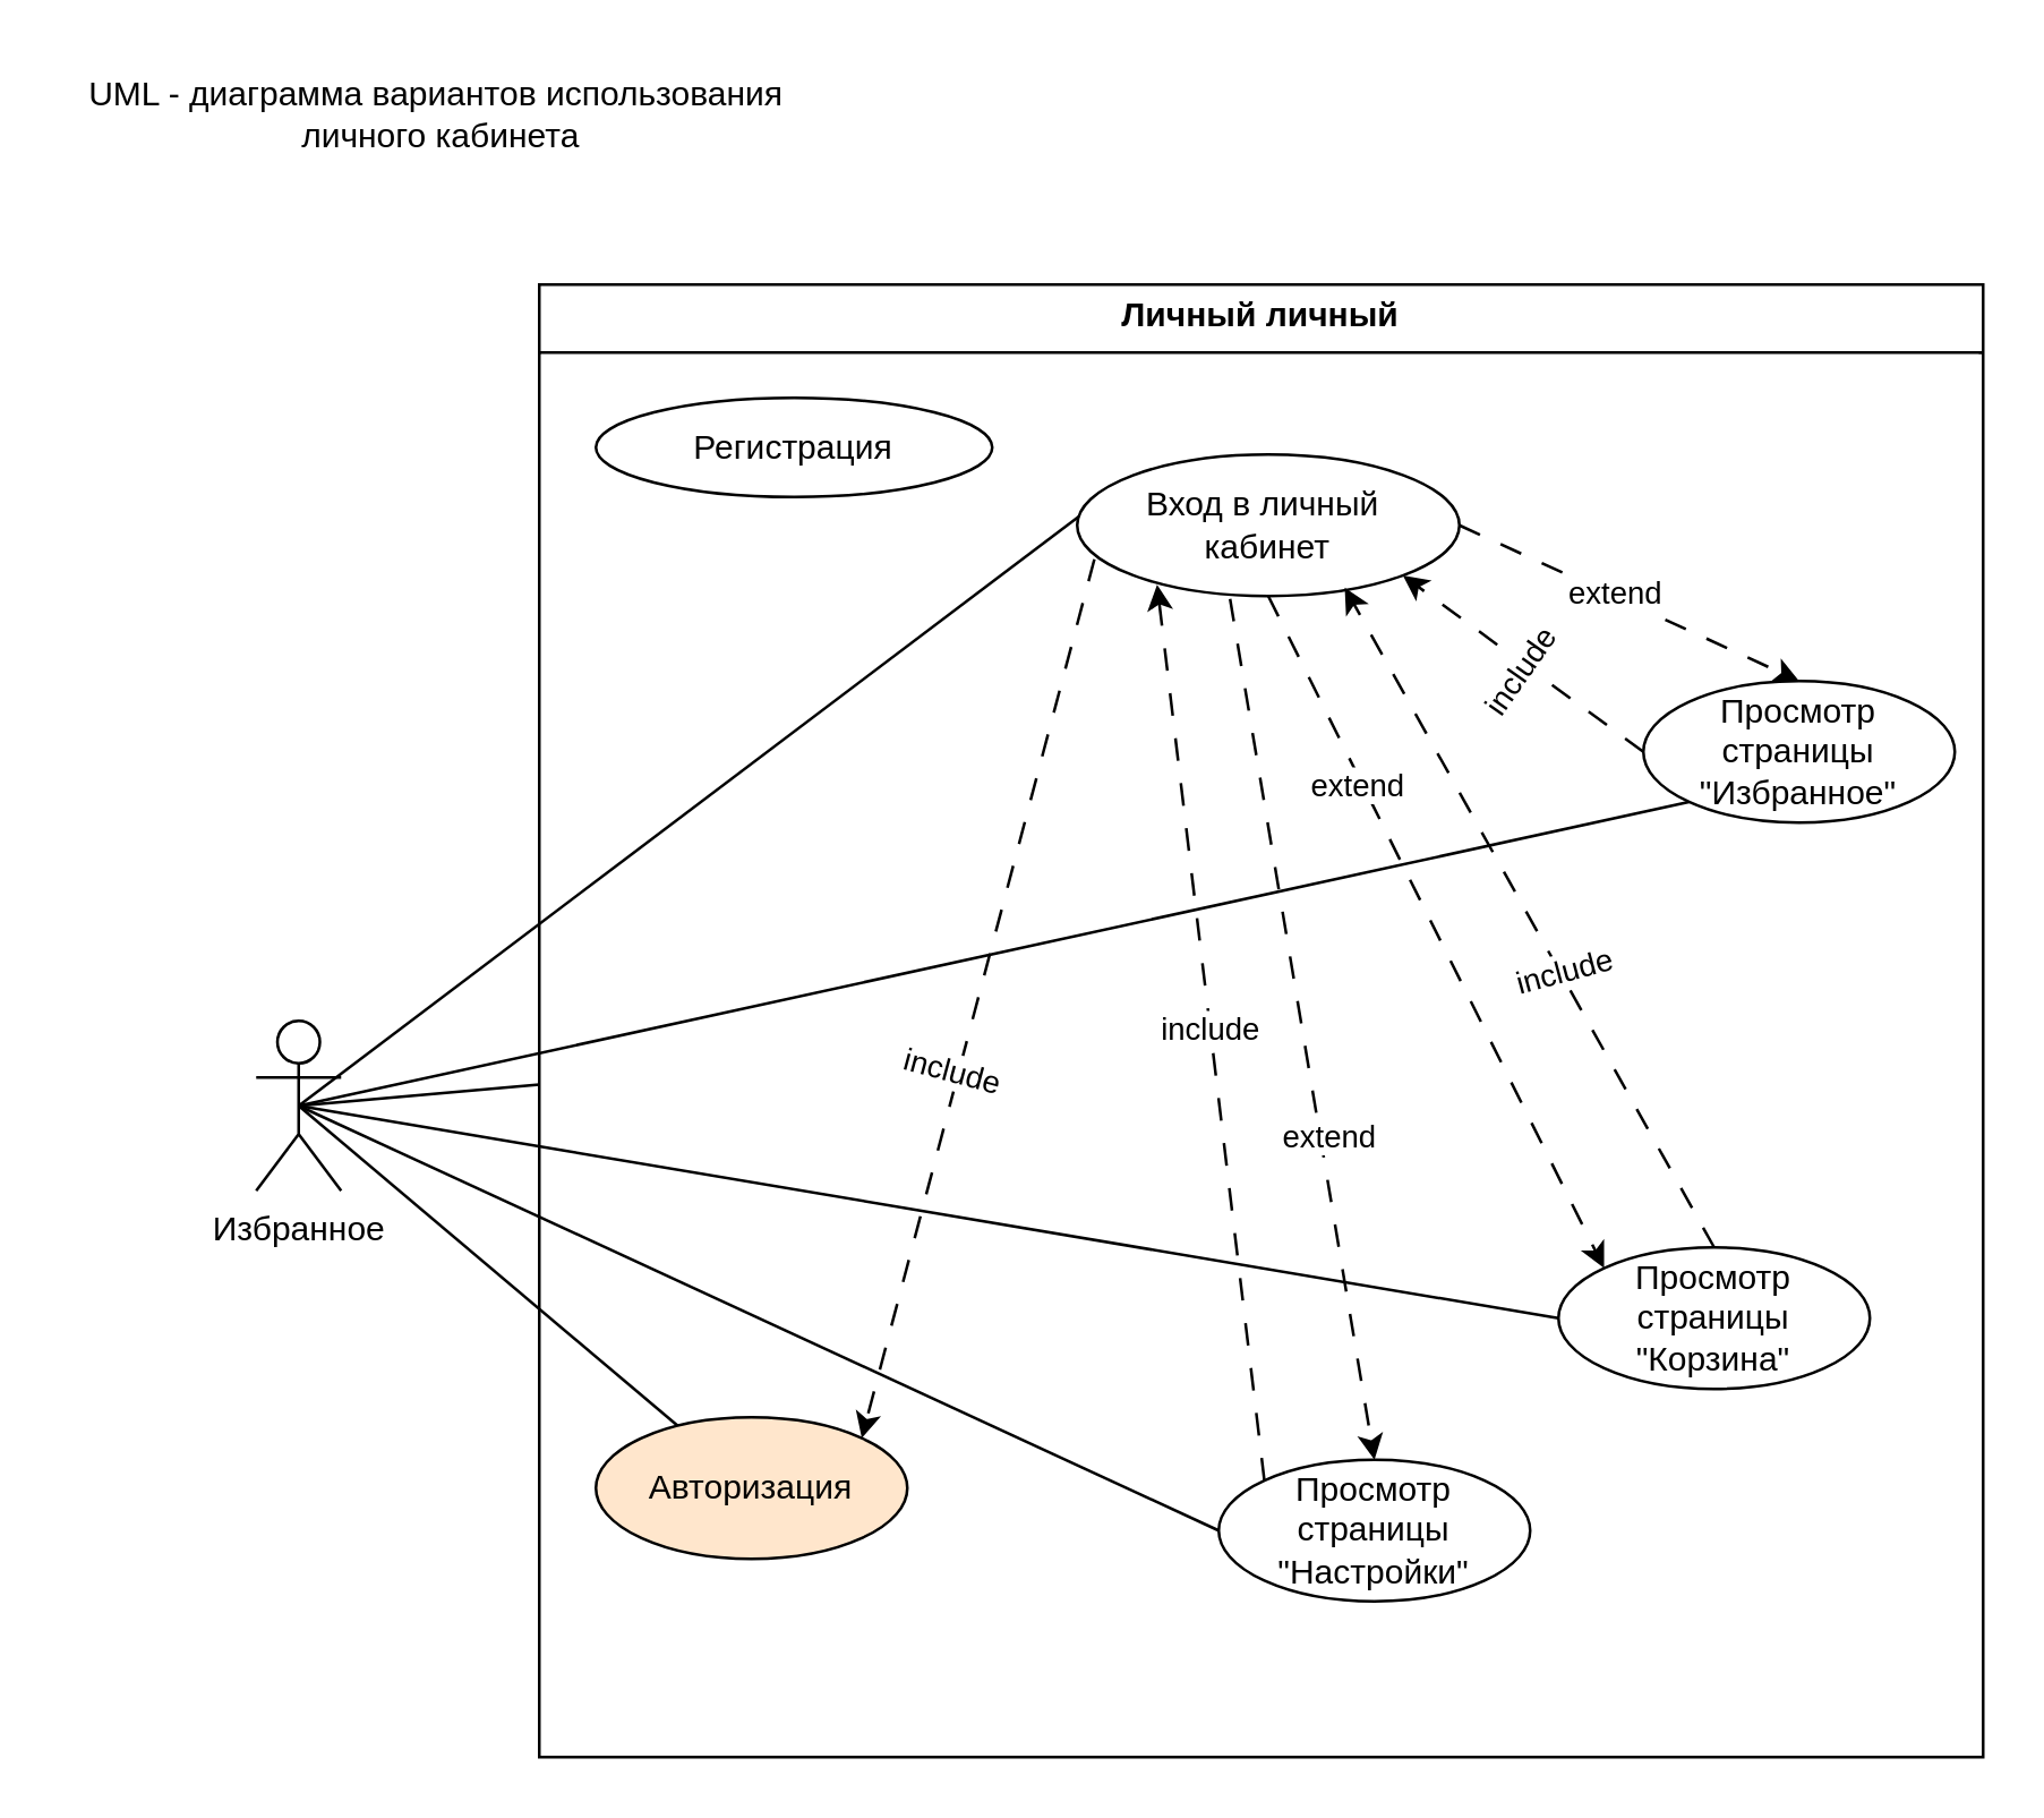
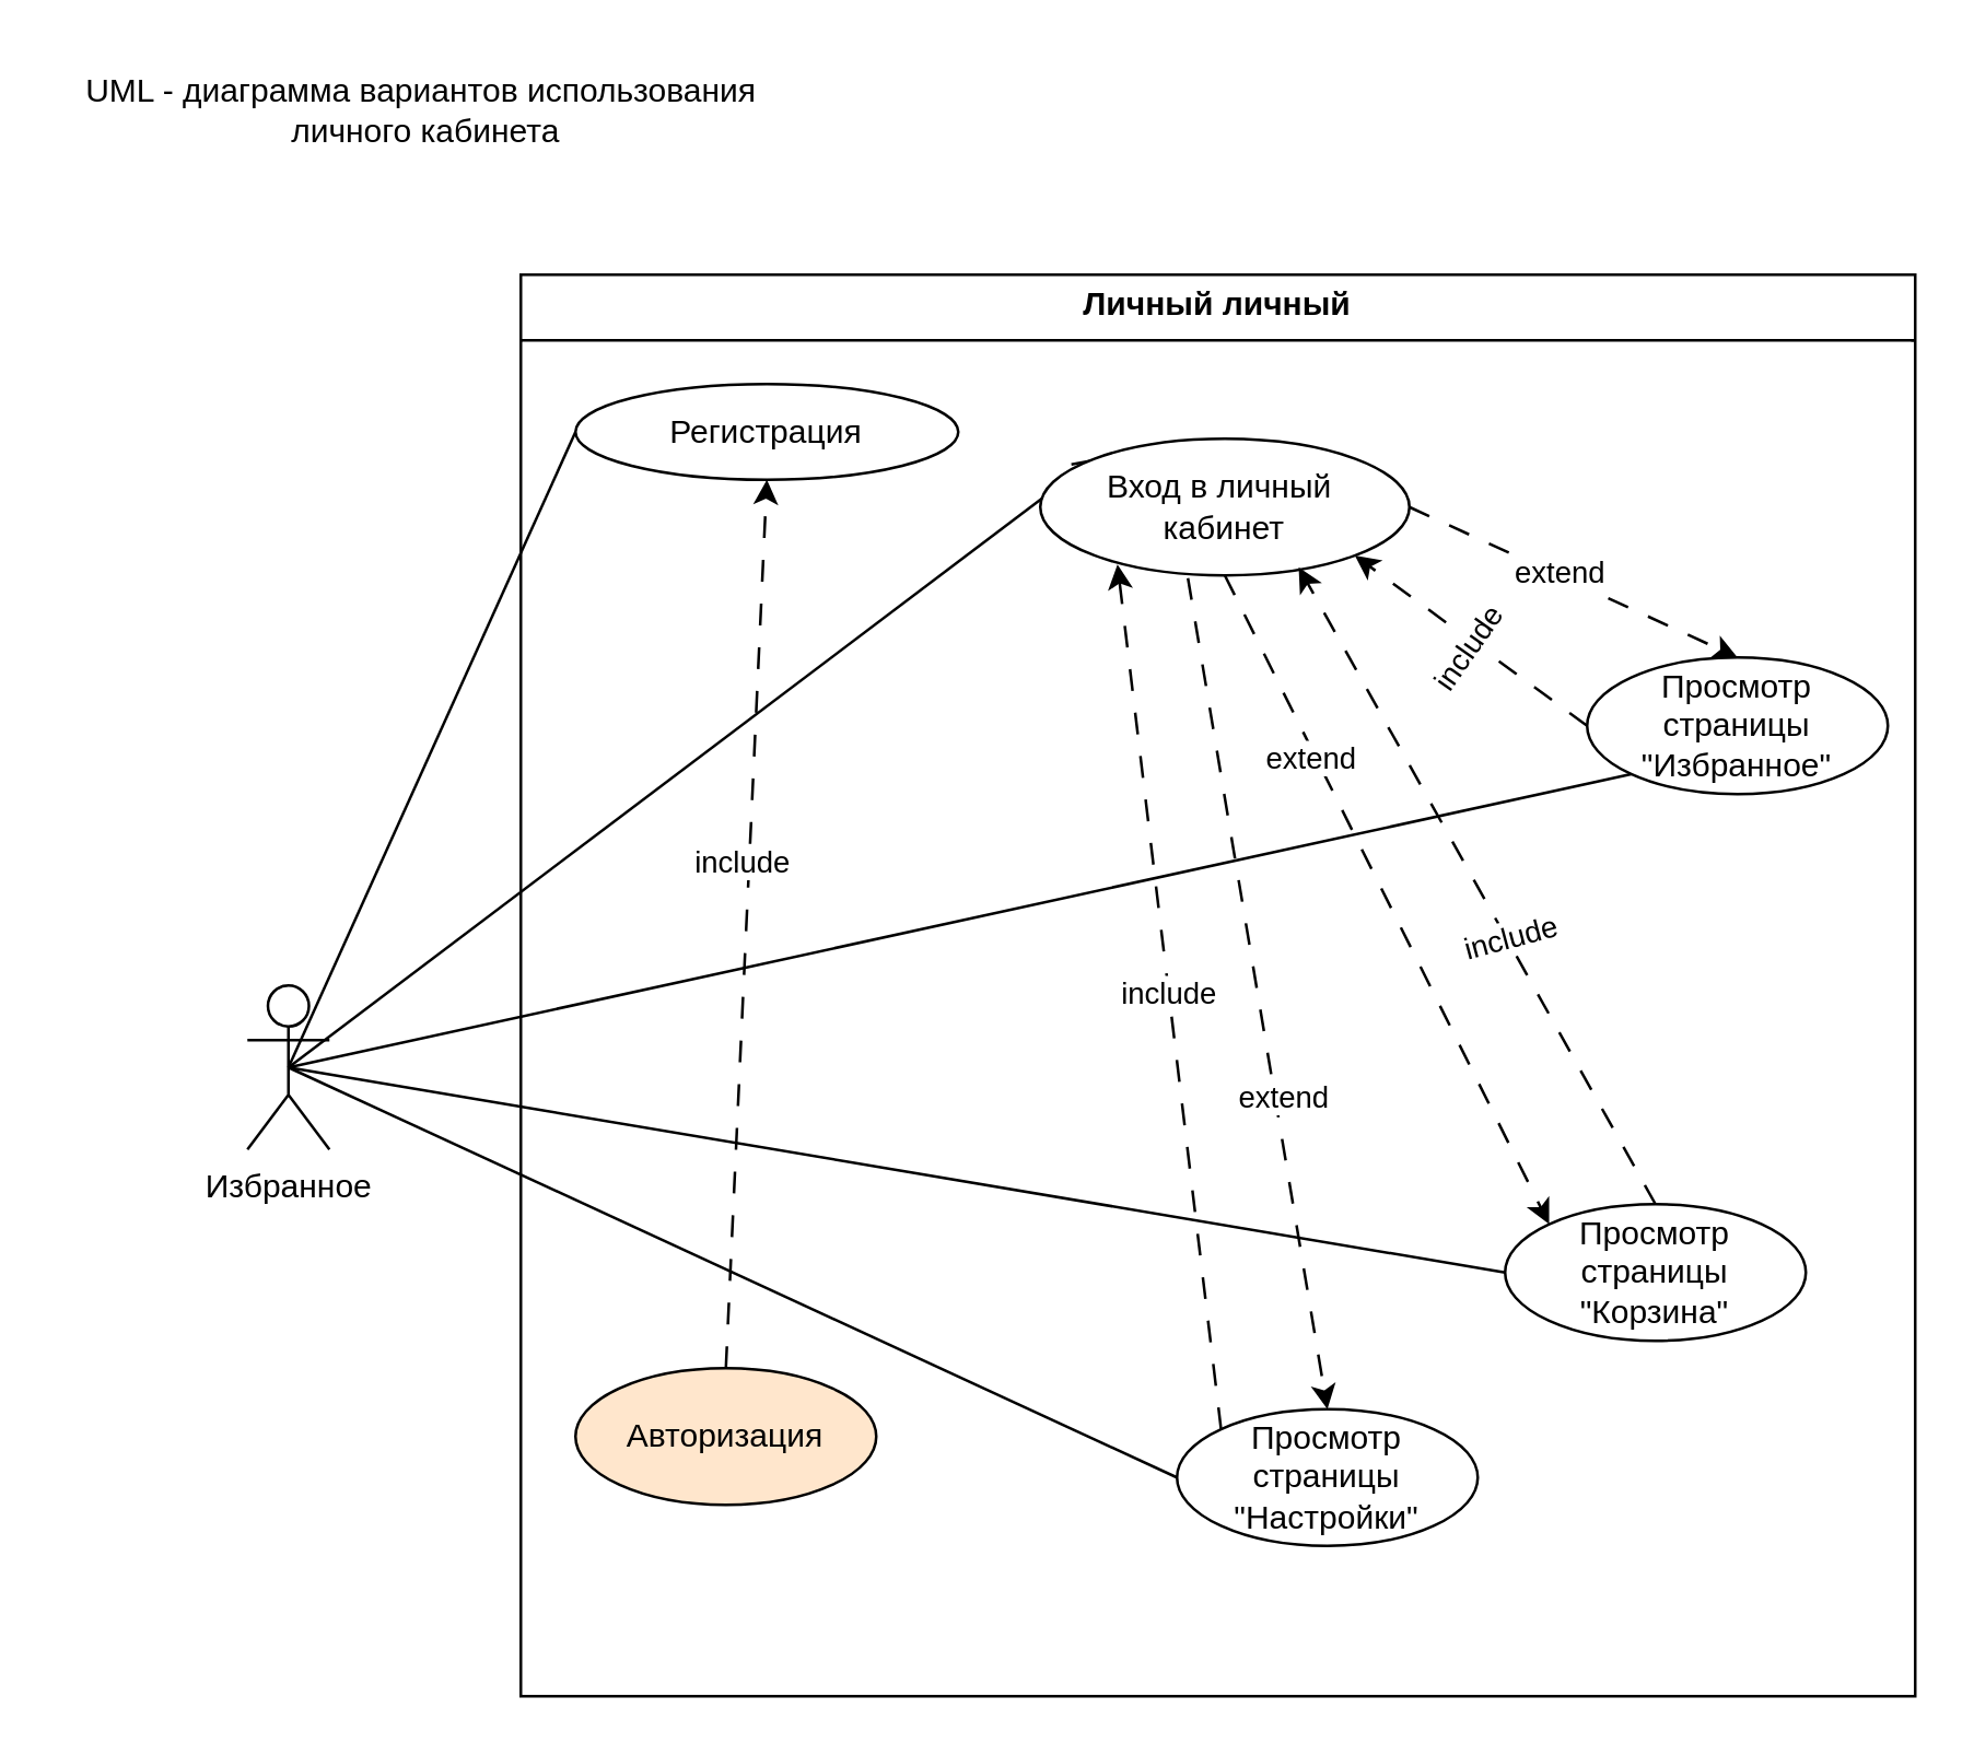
- <mxCell id="6" style="rounded=0;orthogonalLoop=1;jettySize=auto;html=1;exitX=0.5;exitY=0.5;exitDx=0;exitDy=0;exitPerimeter=0;entryX=0;entryY=0;entryDx=0;entryDy=0;endArrow=none;endFill=0;" edge="1" parent="1" source="10" target="21"><mxGeometry relative="1" as="geometry" /></mxCell>
+ <mxCell id="6" style="rounded=0;orthogonalLoop=1;jettySize=auto;html=1;exitX=0.5;exitY=0.5;exitDx=0;exitDy=0;exitPerimeter=0;entryX=0;entryY=0;entryDx=0;entryDy=0;endArrow=open;endFill=0;" edge="1" parent="1" source="10" target="21"><mxGeometry relative="1" as="geometry" /></mxCell>
+ <mxCell id="12" style="rounded=0;orthogonalLoop=1;jettySize=auto;html=1;exitX=0.5;exitY=0;exitDx=0;exitDy=0;entryX=0.5;entryY=1;entryDx=0;entryDy=0;dashed=1;dashPattern=8 8;" edge="1" parent="1" source="14" target="11"><mxGeometry relative="1" as="geometry" /></mxCell>
+ <mxCell id="13" value="include" style="edgeLabel;html=1;align=center;verticalAlign=middle;resizable=0;points=[];" vertex="1" connectable="0" parent="12"><mxGeometry x="-0.28" y="-2" relative="1" as="geometry"><mxPoint x="-2" y="-69" as="offset" /></mxGeometry></mxCell>
- <mxCell id="15" style="rounded=0;orthogonalLoop=1;jettySize=auto;html=1;exitX=0.045;exitY=0.74;exitDx=0;exitDy=0;entryX=1;entryY=0;entryDx=0;entryDy=0;dashed=1;dashPattern=8 8;exitPerimeter=0;" edge="1" parent="1" source="21" target="14"><mxGeometry relative="1" as="geometry" /></mxCell>
- <mxCell id="16" value="include" style="edgeLabel;html=1;align=center;verticalAlign=middle;resizable=0;points=[];rotation=15;" vertex="1" connectable="0" parent="15"><mxGeometry x="0.08" y="-1" relative="1" as="geometry"><mxPoint x="-5" y="13" as="offset" /></mxGeometry></mxCell>
- <mxCell id="4" style="rounded=0;orthogonalLoop=1;jettySize=auto;html=1;exitX=0.5;exitY=0.5;exitDx=0;exitDy=0;exitPerimeter=0;endArrow=none;endFill=0;" edge="1" parent="1" source="10" target="3"><mxGeometry relative="1" as="geometry" /></mxCell>
+ <mxCell id="4" style="rounded=0;orthogonalLoop=1;jettySize=auto;html=1;exitX=0.5;exitY=0.5;exitDx=0;exitDy=0;exitPerimeter=0;entryX=0;entryY=0.5;entryDx=0;entryDy=0;endArrow=none;endFill=0;" edge="1" parent="1" source="10" target="11"><mxGeometry relative="1" as="geometry" /></mxCell>
- <mxCell id="5" style="rounded=0;orthogonalLoop=1;jettySize=auto;html=1;exitX=0.5;exitY=0.5;exitDx=0;exitDy=0;exitPerimeter=0;endArrow=none;endFill=0;" edge="1" parent="1" source="10" target="14"><mxGeometry relative="1" as="geometry" /></mxCell>
